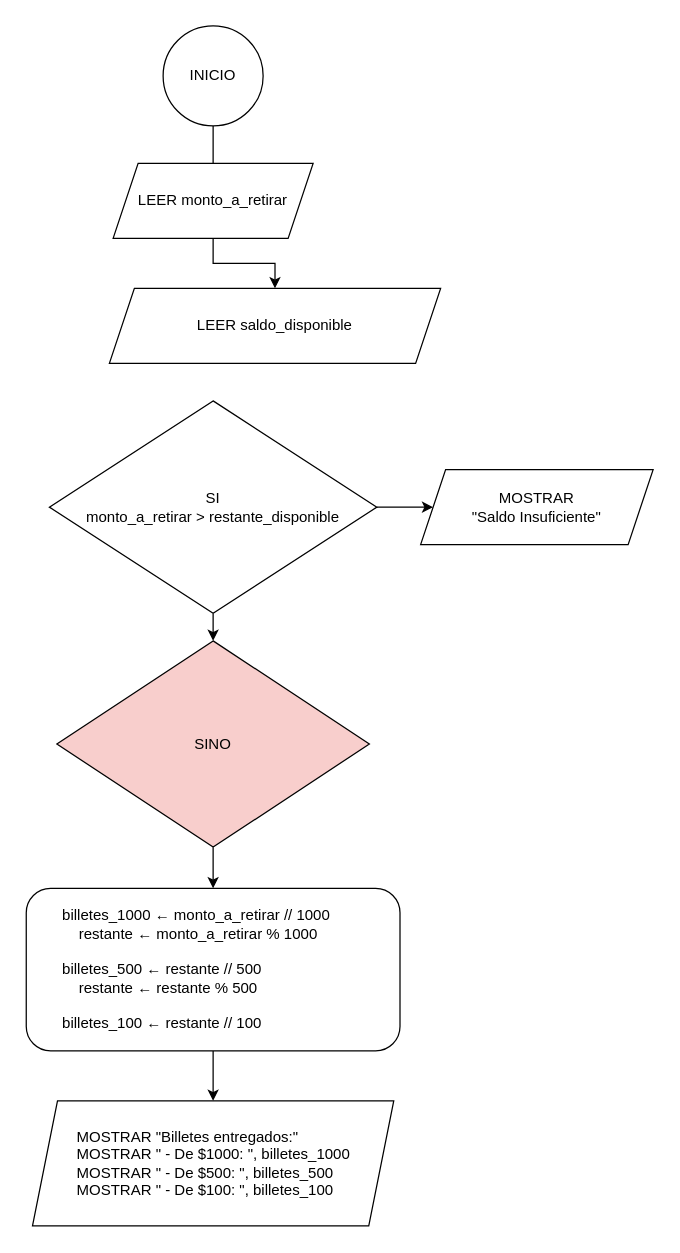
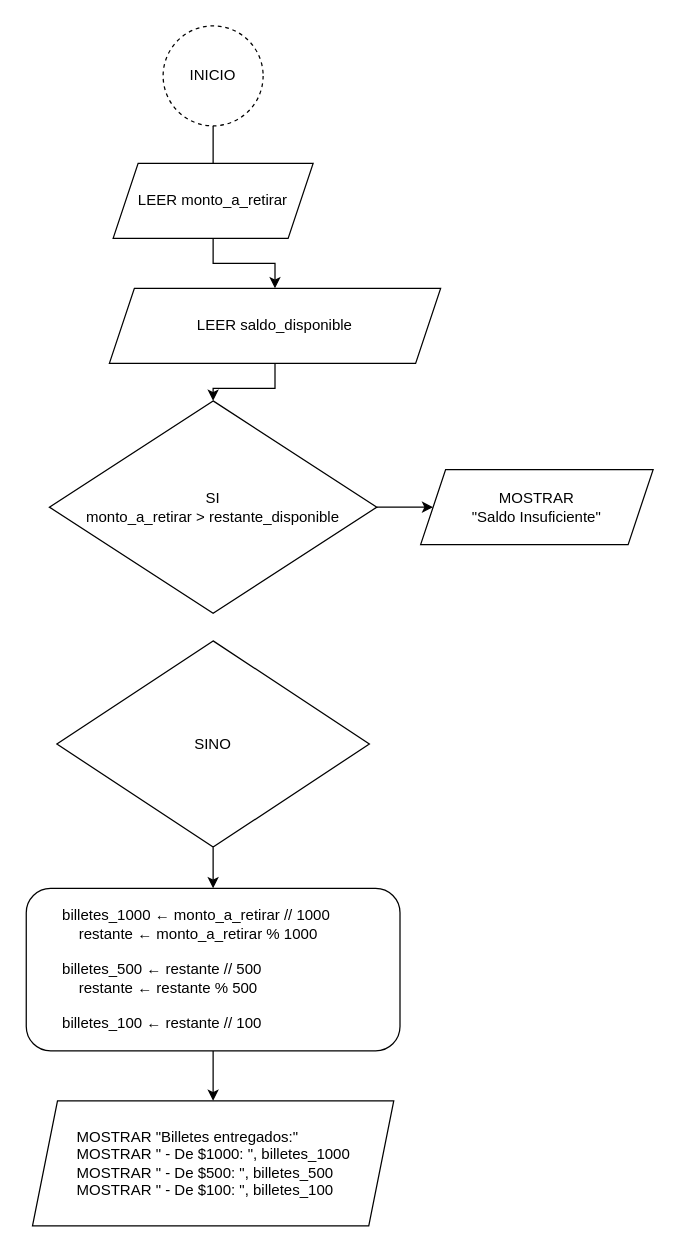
- <mxCell id="3" value="INICIO" style="ellipse;whiteSpace=wrap;html=1;aspect=fixed;" parent="1" vertex="1"><mxGeometry x="130" y="20" width="80" height="80" as="geometry" /></mxCell>
+ <mxCell id="3" value="INICIO" style="ellipse;whiteSpace=wrap;html=1;aspect=fixed;dashed=1;" parent="1" vertex="1"><mxGeometry x="130" y="20" width="80" height="80" as="geometry" /></mxCell>
+ <mxCell id="6" style="edgeStyle=orthogonalEdgeStyle;rounded=0;orthogonalLoop=1;jettySize=auto;html=1;entryX=0.5;entryY=0;entryDx=0;entryDy=0;" edge="1" parent="1" source="7" target="10"><mxGeometry relative="1" as="geometry" /></mxCell>
- <mxCell id="9" value="" style="edgeStyle=orthogonalEdgeStyle;rounded=0;orthogonalLoop=1;jettySize=auto;html=1;" edge="1" parent="1" source="10" target="13"><mxGeometry relative="1" as="geometry" /></mxCell>
- <mxCell id="13" value="SINO" style="rhombus;whiteSpace=wrap;html=1;fillColor=#f8cecc;" vertex="1" parent="1"><mxGeometry x="45" y="512" width="250" height="165" as="geometry" /></mxCell>
+ <mxCell id="13" value="SINO" style="rhombus;whiteSpace=wrap;html=1;" vertex="1" parent="1"><mxGeometry x="45" y="512" width="250" height="165" as="geometry" /></mxCell>
